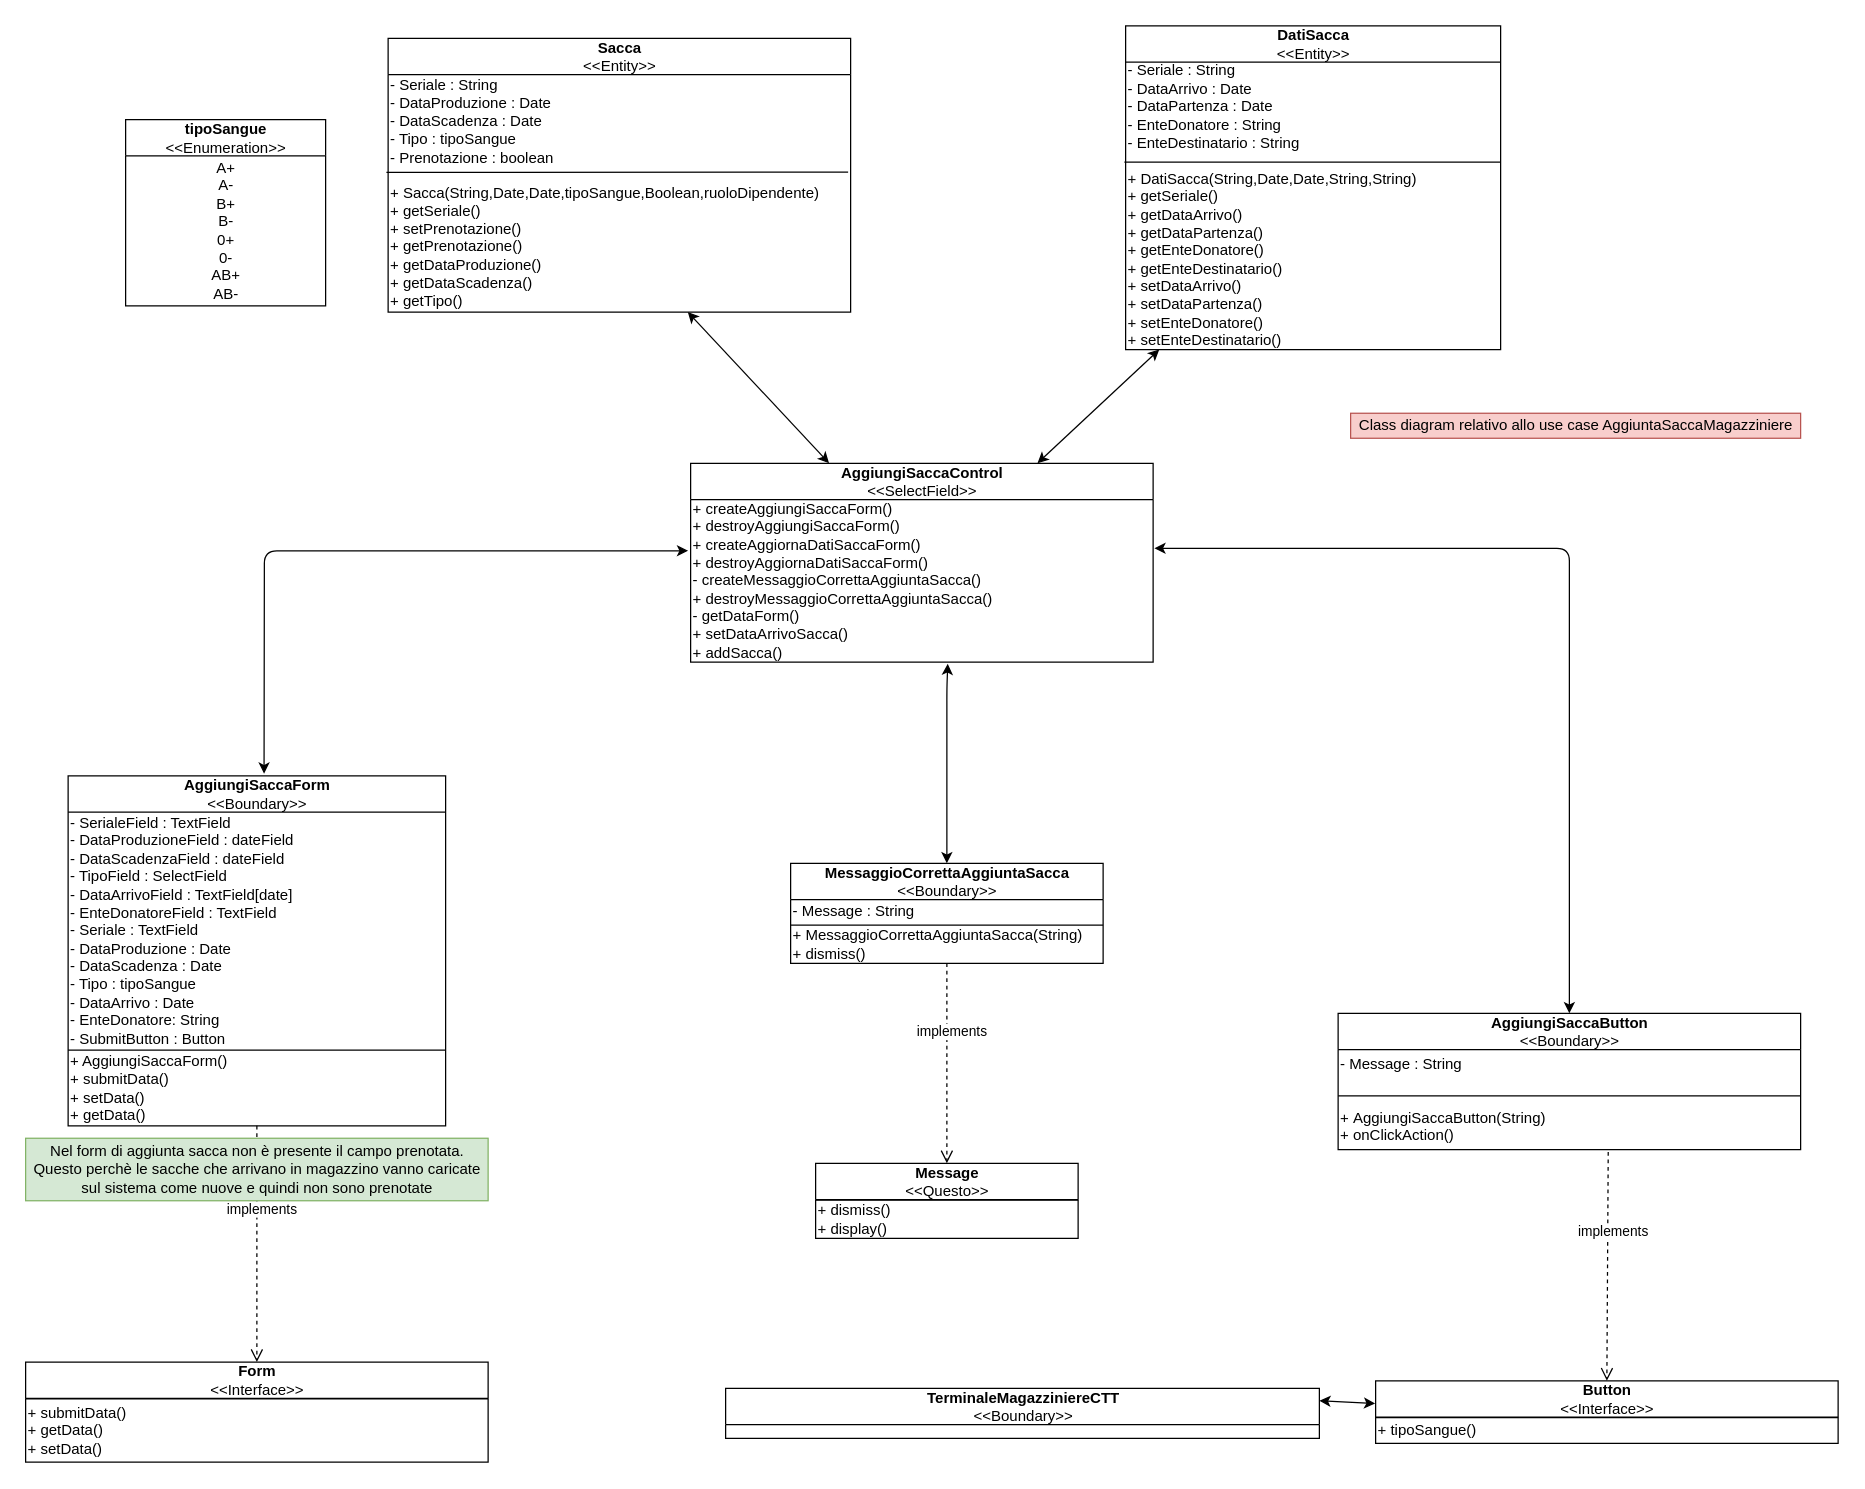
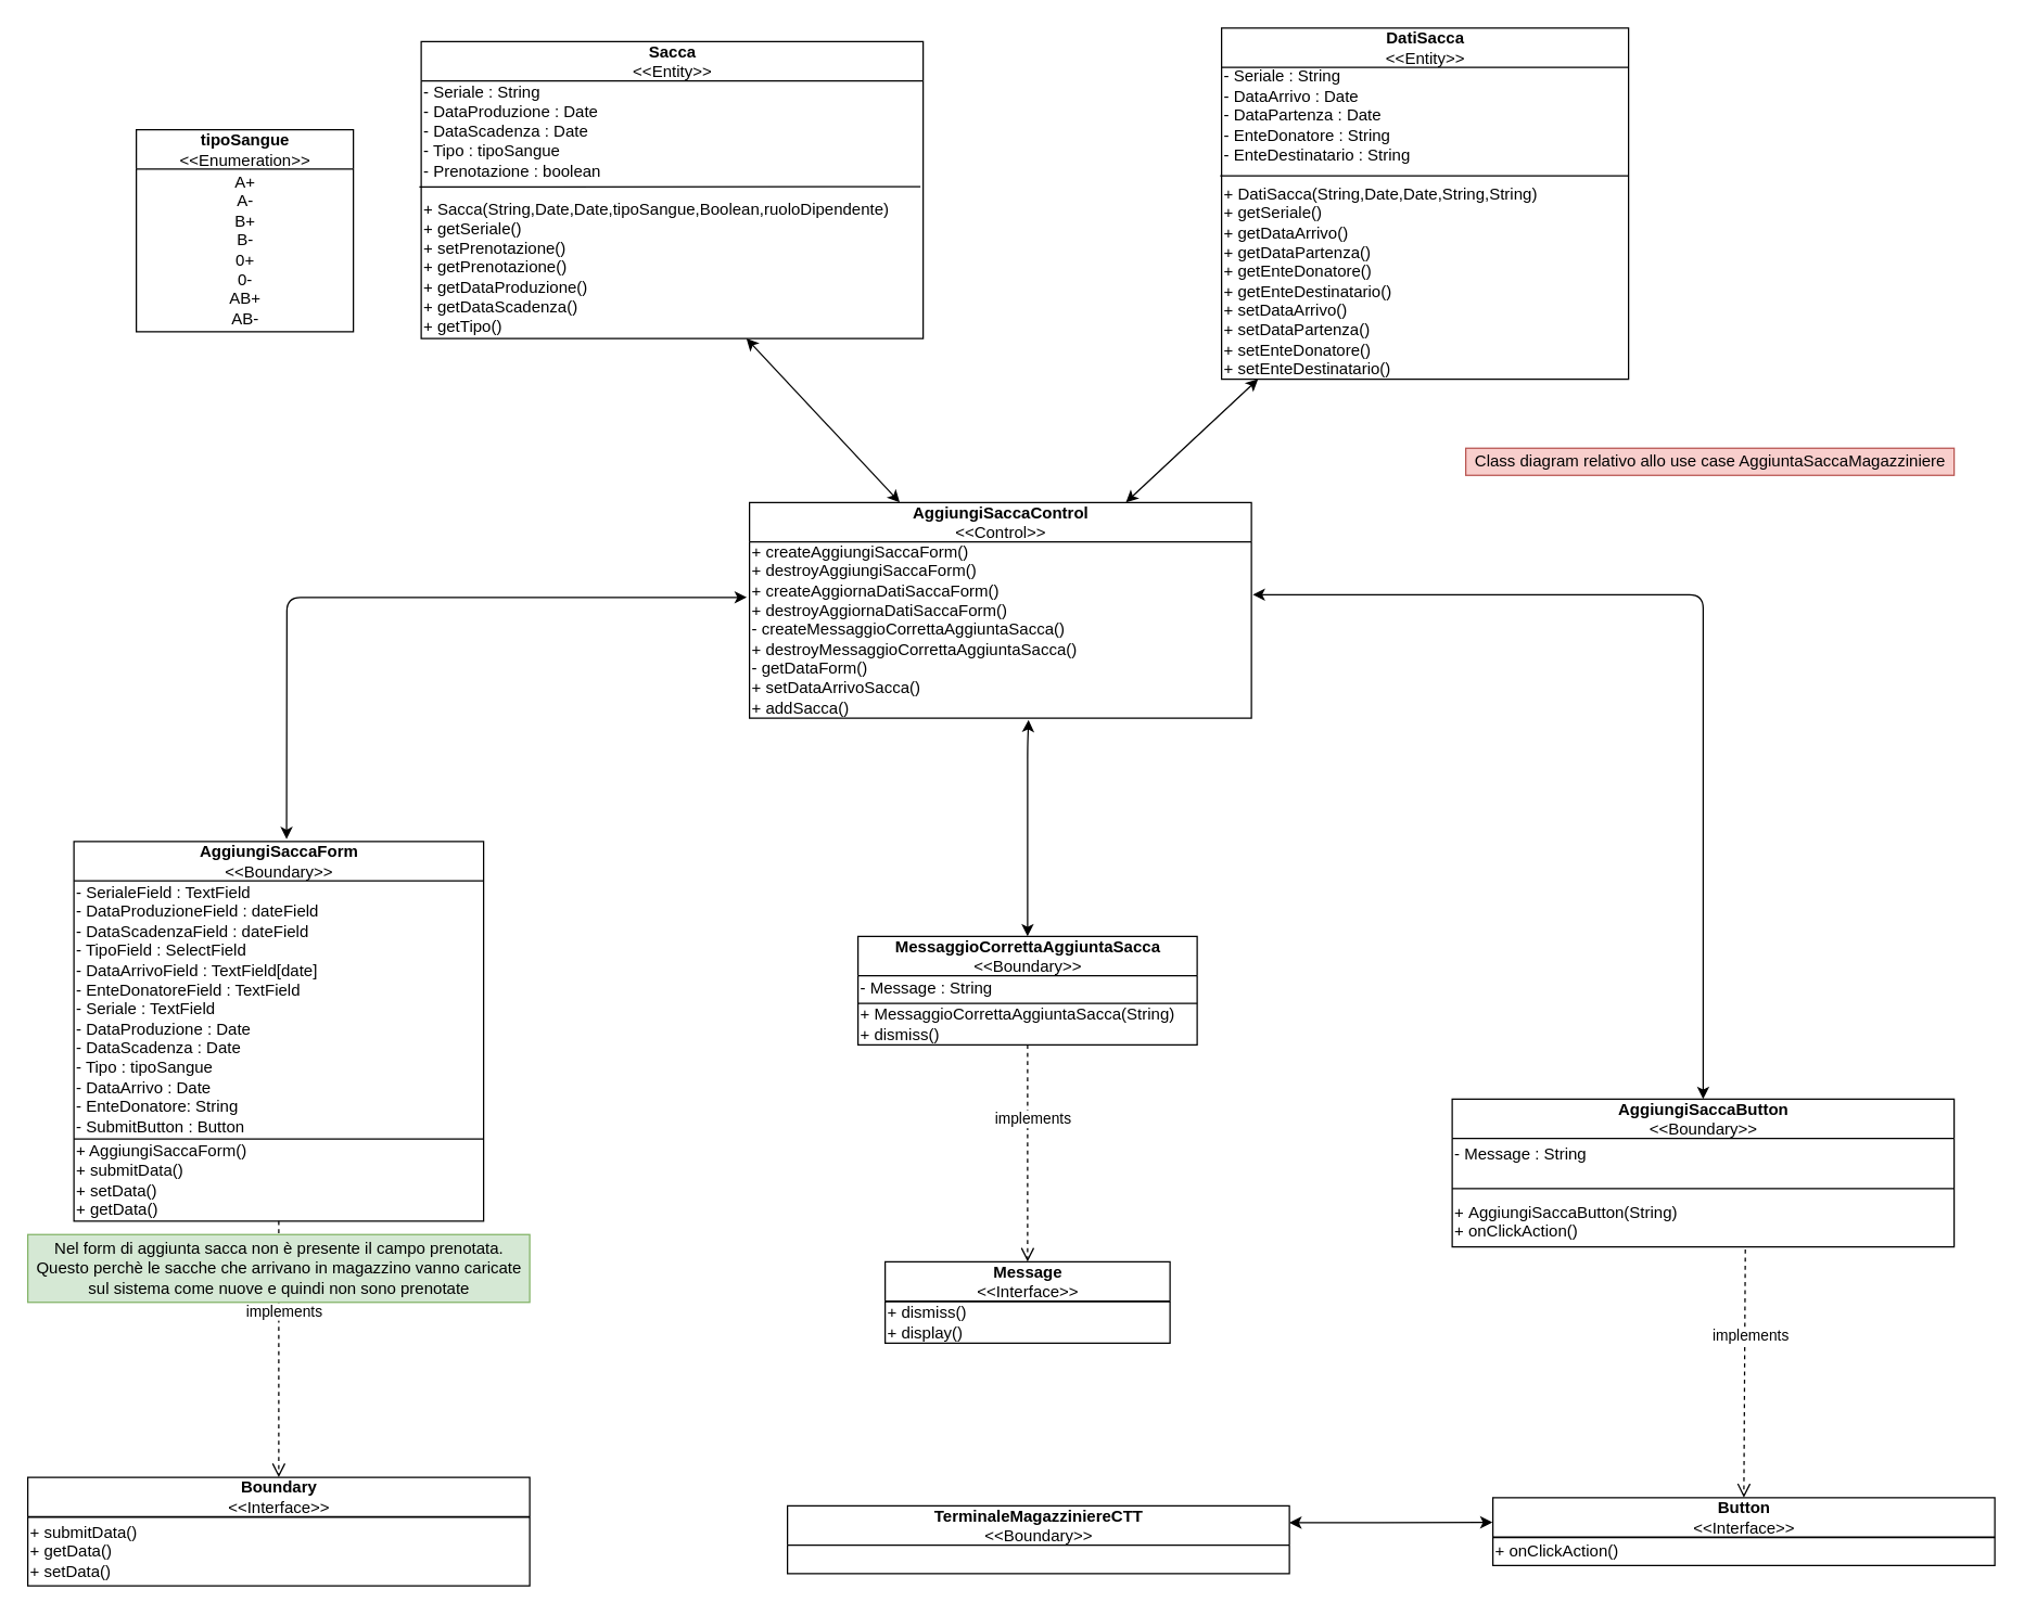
- <mxCell id="23" value="AggiungiSaccaControl&lt;br&gt;&lt;span style=&quot;font-weight: 400&quot;&gt;&amp;lt;&amp;lt;SelectField&amp;gt;&amp;gt;&lt;/span&gt;" style="swimlane;fontStyle=1;align=center;verticalAlign=middle;childLayout=stackLayout;horizontal=1;startSize=29;horizontalStack=0;resizeParent=1;resizeParentMax=0;resizeLast=0;collapsible=0;marginBottom=0;html=1;" parent="1" vertex="1"><mxGeometry x="552" y="370" width="370" height="159" as="geometry" /></mxCell>
+ <mxCell id="23" value="AggiungiSaccaControl&lt;br&gt;&lt;span style=&quot;font-weight: 400&quot;&gt;&amp;lt;&amp;lt;Control&amp;gt;&amp;gt;&lt;/span&gt;" style="swimlane;fontStyle=1;align=center;verticalAlign=middle;childLayout=stackLayout;horizontal=1;startSize=29;horizontalStack=0;resizeParent=1;resizeParentMax=0;resizeLast=0;collapsible=0;marginBottom=0;html=1;" parent="1" vertex="1"><mxGeometry x="552" y="370" width="370" height="159" as="geometry" /></mxCell>
- <mxCell id="25" value="Message&lt;br&gt;&lt;span style=&quot;font-weight: 400&quot;&gt;&amp;lt;&amp;lt;Questo&amp;gt;&amp;gt;&lt;/span&gt;" style="swimlane;fontStyle=1;align=center;verticalAlign=middle;childLayout=stackLayout;horizontal=1;startSize=29;horizontalStack=0;resizeParent=1;resizeParentMax=0;resizeLast=0;collapsible=0;marginBottom=0;html=1;" parent="1" vertex="1"><mxGeometry x="652" y="930" width="210" height="60" as="geometry" /></mxCell>
+ <mxCell id="25" value="Message&lt;br&gt;&lt;span style=&quot;font-weight: 400&quot;&gt;&amp;lt;&amp;lt;Interface&amp;gt;&amp;gt;&lt;/span&gt;" style="swimlane;fontStyle=1;align=center;verticalAlign=middle;childLayout=stackLayout;horizontal=1;startSize=29;horizontalStack=0;resizeParent=1;resizeParentMax=0;resizeLast=0;collapsible=0;marginBottom=0;html=1;" parent="1" vertex="1"><mxGeometry x="652" y="930" width="210" height="60" as="geometry" /></mxCell>
- <mxCell id="16" value="Form&lt;br&gt;&lt;span style=&quot;font-weight: 400&quot;&gt;&amp;lt;&amp;lt;Interface&amp;gt;&amp;gt;&lt;/span&gt;" style="swimlane;fontStyle=1;align=center;verticalAlign=middle;childLayout=stackLayout;horizontal=1;startSize=29;horizontalStack=0;resizeParent=1;resizeParentMax=0;resizeLast=0;collapsible=0;marginBottom=0;html=1;" parent="1" vertex="1"><mxGeometry x="20" y="1089" width="370" height="80" as="geometry" /></mxCell>
+ <mxCell id="16" value="Boundary&lt;br&gt;&lt;span style=&quot;font-weight: 400&quot;&gt;&amp;lt;&amp;lt;Interface&amp;gt;&amp;gt;&lt;/span&gt;" style="swimlane;fontStyle=1;align=center;verticalAlign=middle;childLayout=stackLayout;horizontal=1;startSize=29;horizontalStack=0;resizeParent=1;resizeParentMax=0;resizeLast=0;collapsible=0;marginBottom=0;html=1;" parent="1" vertex="1"><mxGeometry x="20" y="1089" width="370" height="80" as="geometry" /></mxCell>
- <mxCell id="9" value="TerminaleMagazziniereCTT&lt;br&gt;&lt;span style=&quot;font-weight: 400&quot;&gt;&amp;lt;&amp;lt;Boundary&amp;gt;&amp;gt;&lt;/span&gt;" style="swimlane;fontStyle=1;align=center;verticalAlign=middle;childLayout=stackLayout;horizontal=1;startSize=29;horizontalStack=0;resizeParent=1;resizeParentMax=0;resizeLast=0;collapsible=0;marginBottom=0;html=1;" parent="1" vertex="1"><mxGeometry x="580" y="1110" width="475" height="40" as="geometry" /></mxCell>
+ <mxCell id="9" value="TerminaleMagazziniereCTT&lt;br&gt;&lt;span style=&quot;font-weight: 400&quot;&gt;&amp;lt;&amp;lt;Boundary&amp;gt;&amp;gt;&lt;/span&gt;" style="swimlane;fontStyle=1;align=center;verticalAlign=middle;childLayout=stackLayout;horizontal=1;startSize=29;horizontalStack=0;resizeParent=1;resizeParentMax=0;resizeLast=0;collapsible=0;marginBottom=0;html=1;" parent="1" vertex="1"><mxGeometry x="580" y="1110" width="370" height="50" as="geometry" /></mxCell>
- <mxCell id="15" value="+ tipoSangue()" style="text;html=1;align=left;verticalAlign=middle;resizable=0;points=[];autosize=1;" parent="13" vertex="1"><mxGeometry y="30" width="370" height="20" as="geometry" /></mxCell>
+ <mxCell id="15" value="+ onClickAction()" style="text;html=1;align=left;verticalAlign=middle;resizable=0;points=[];autosize=1;" parent="13" vertex="1"><mxGeometry y="30" width="370" height="20" as="geometry" /></mxCell>
